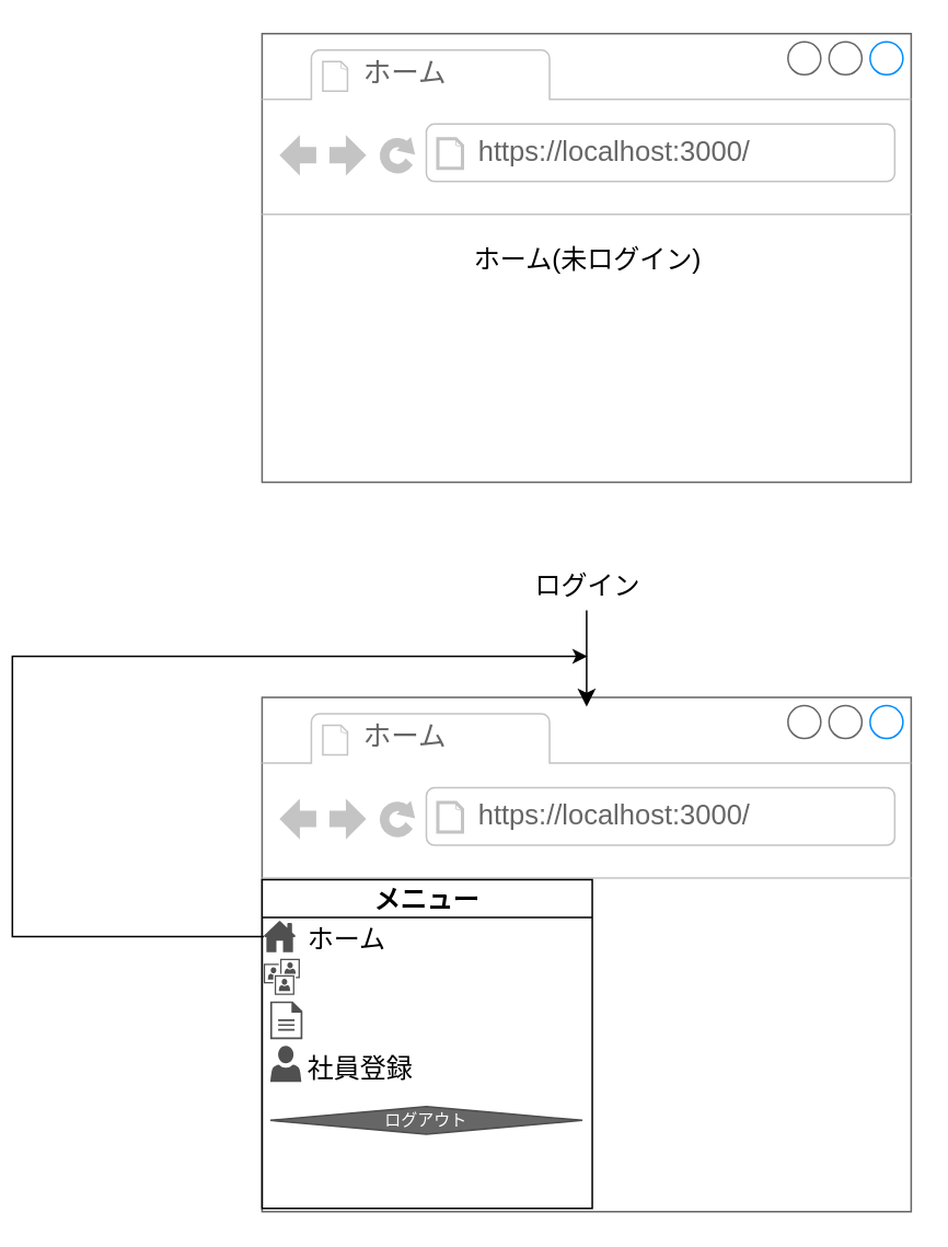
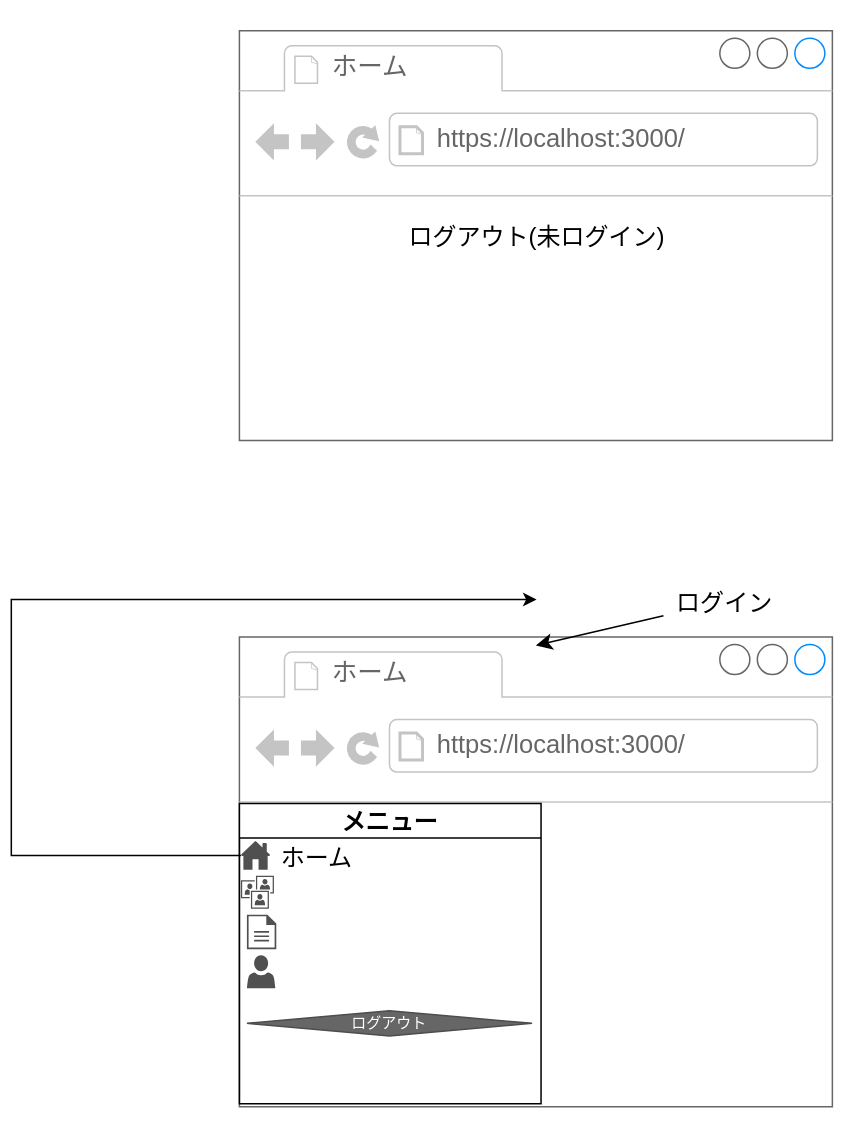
- <mxCell id="2" value="ホーム(未ログイン)" style="strokeWidth=1;shadow=0;dashed=0;align=center;html=1;shape=mxgraph.mockup.containers.browserWindow;rSize=0;strokeColor=#666666;strokeColor2=#008cff;strokeColor3=#c4c4c4;mainText=,;recursiveResize=0;fontSize=16;" parent="1" vertex="1"><mxGeometry x="20" y="20" width="395.13" height="273" as="geometry" /></mxCell>
+ <mxCell id="2" value="ログアウト(未ログイン)" style="strokeWidth=1;shadow=0;dashed=0;align=center;html=1;shape=mxgraph.mockup.containers.browserWindow;rSize=0;strokeColor=#666666;strokeColor2=#008cff;strokeColor3=#c4c4c4;mainText=,;recursiveResize=0;fontSize=16;" parent="1" vertex="1"><mxGeometry x="20" y="20" width="395.13" height="273" as="geometry" /></mxCell>
- <mxCell id="9" value="ログイン" style="text;html=1;align=center;verticalAlign=middle;resizable=0;points=[];autosize=1;strokeColor=none;fillColor=none;fontSize=16;" parent="1" vertex="1"><mxGeometry x="177.57" y="340" width="80" height="31" as="geometry" /></mxCell>
+ <mxCell id="9" value="ログイン" style="text;html=1;align=center;verticalAlign=middle;resizable=0;points=[];autosize=1;strokeColor=none;fillColor=none;fontSize=16;" parent="1" vertex="1"><mxGeometry x="302.57" y="385" width="80" height="31" as="geometry" /></mxCell>
- <mxCell id="19" value="社員登録" style="text;html=1;strokeColor=none;fillColor=none;align=left;verticalAlign=middle;whiteSpace=wrap;rounded=0;fontSize=16;" parent="1" vertex="1"><mxGeometry x="46" y="639" width="175" height="22" as="geometry" /></mxCell>
